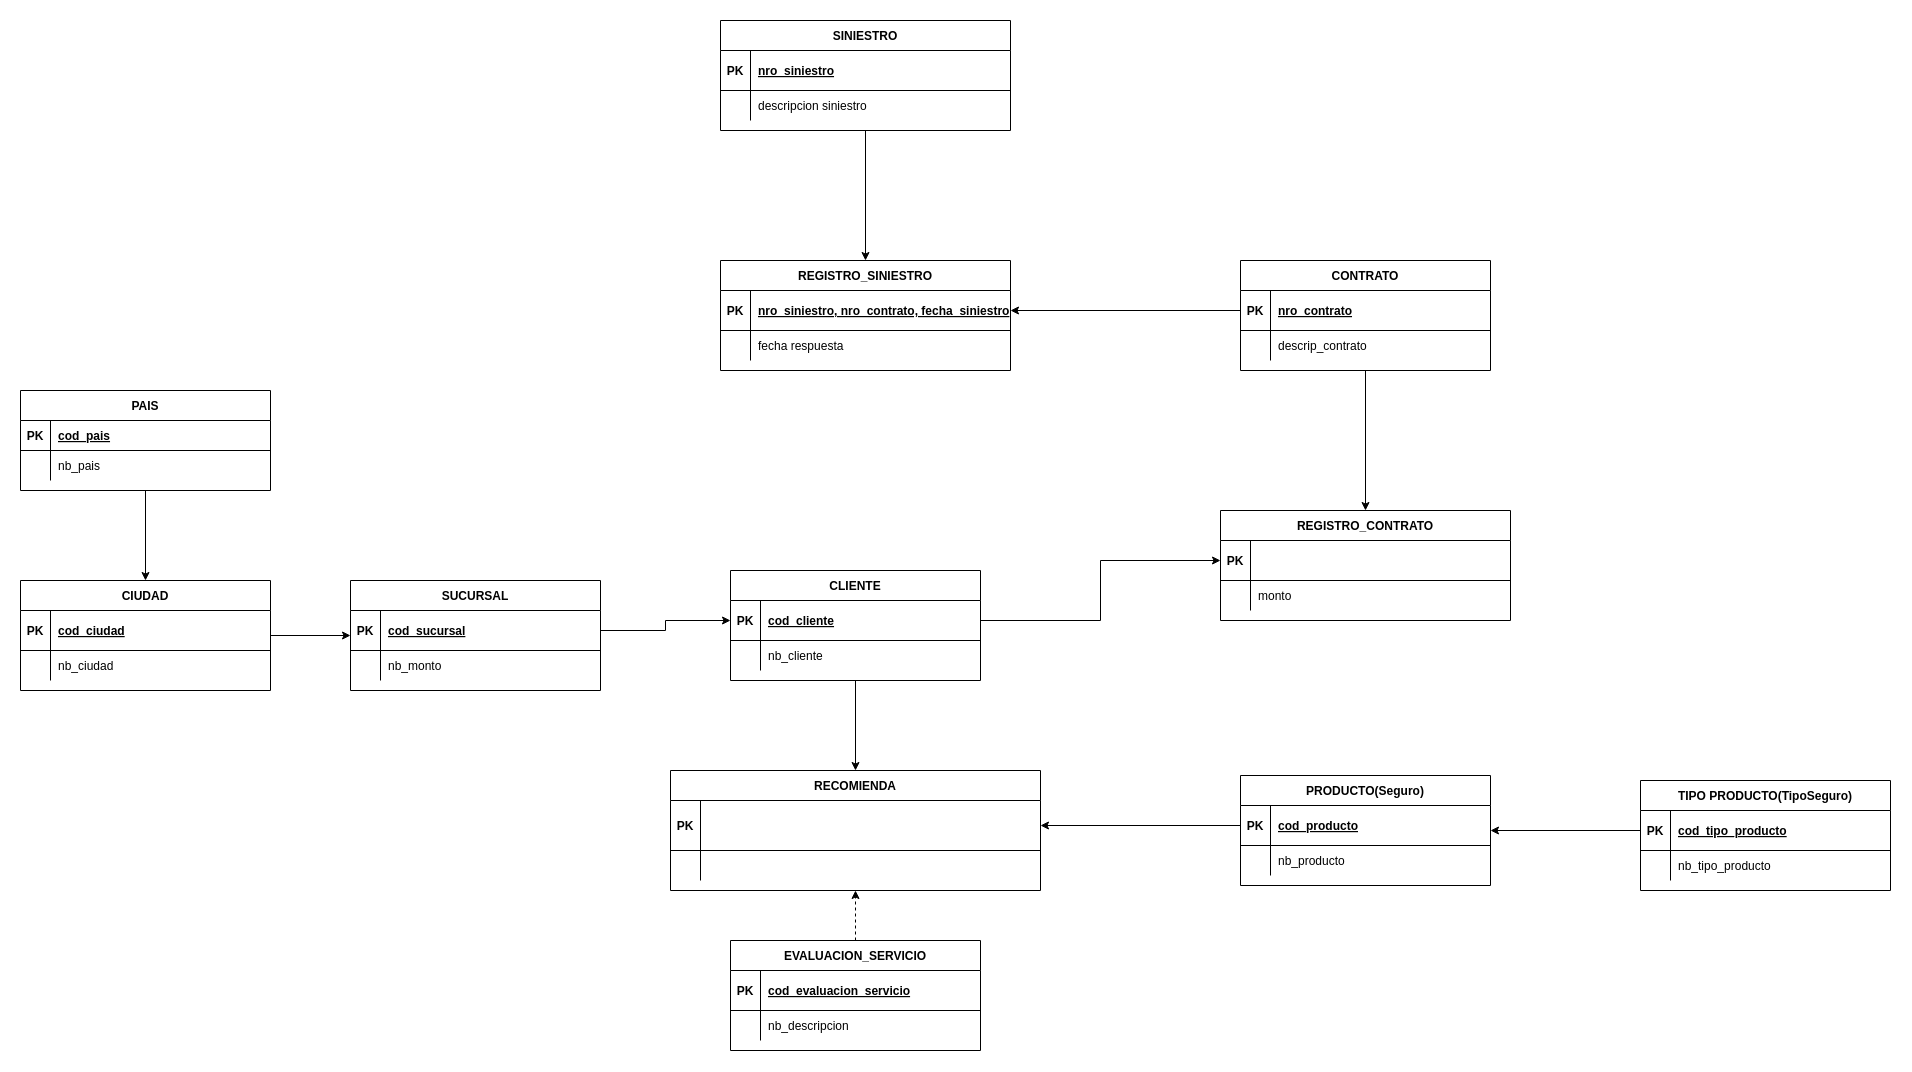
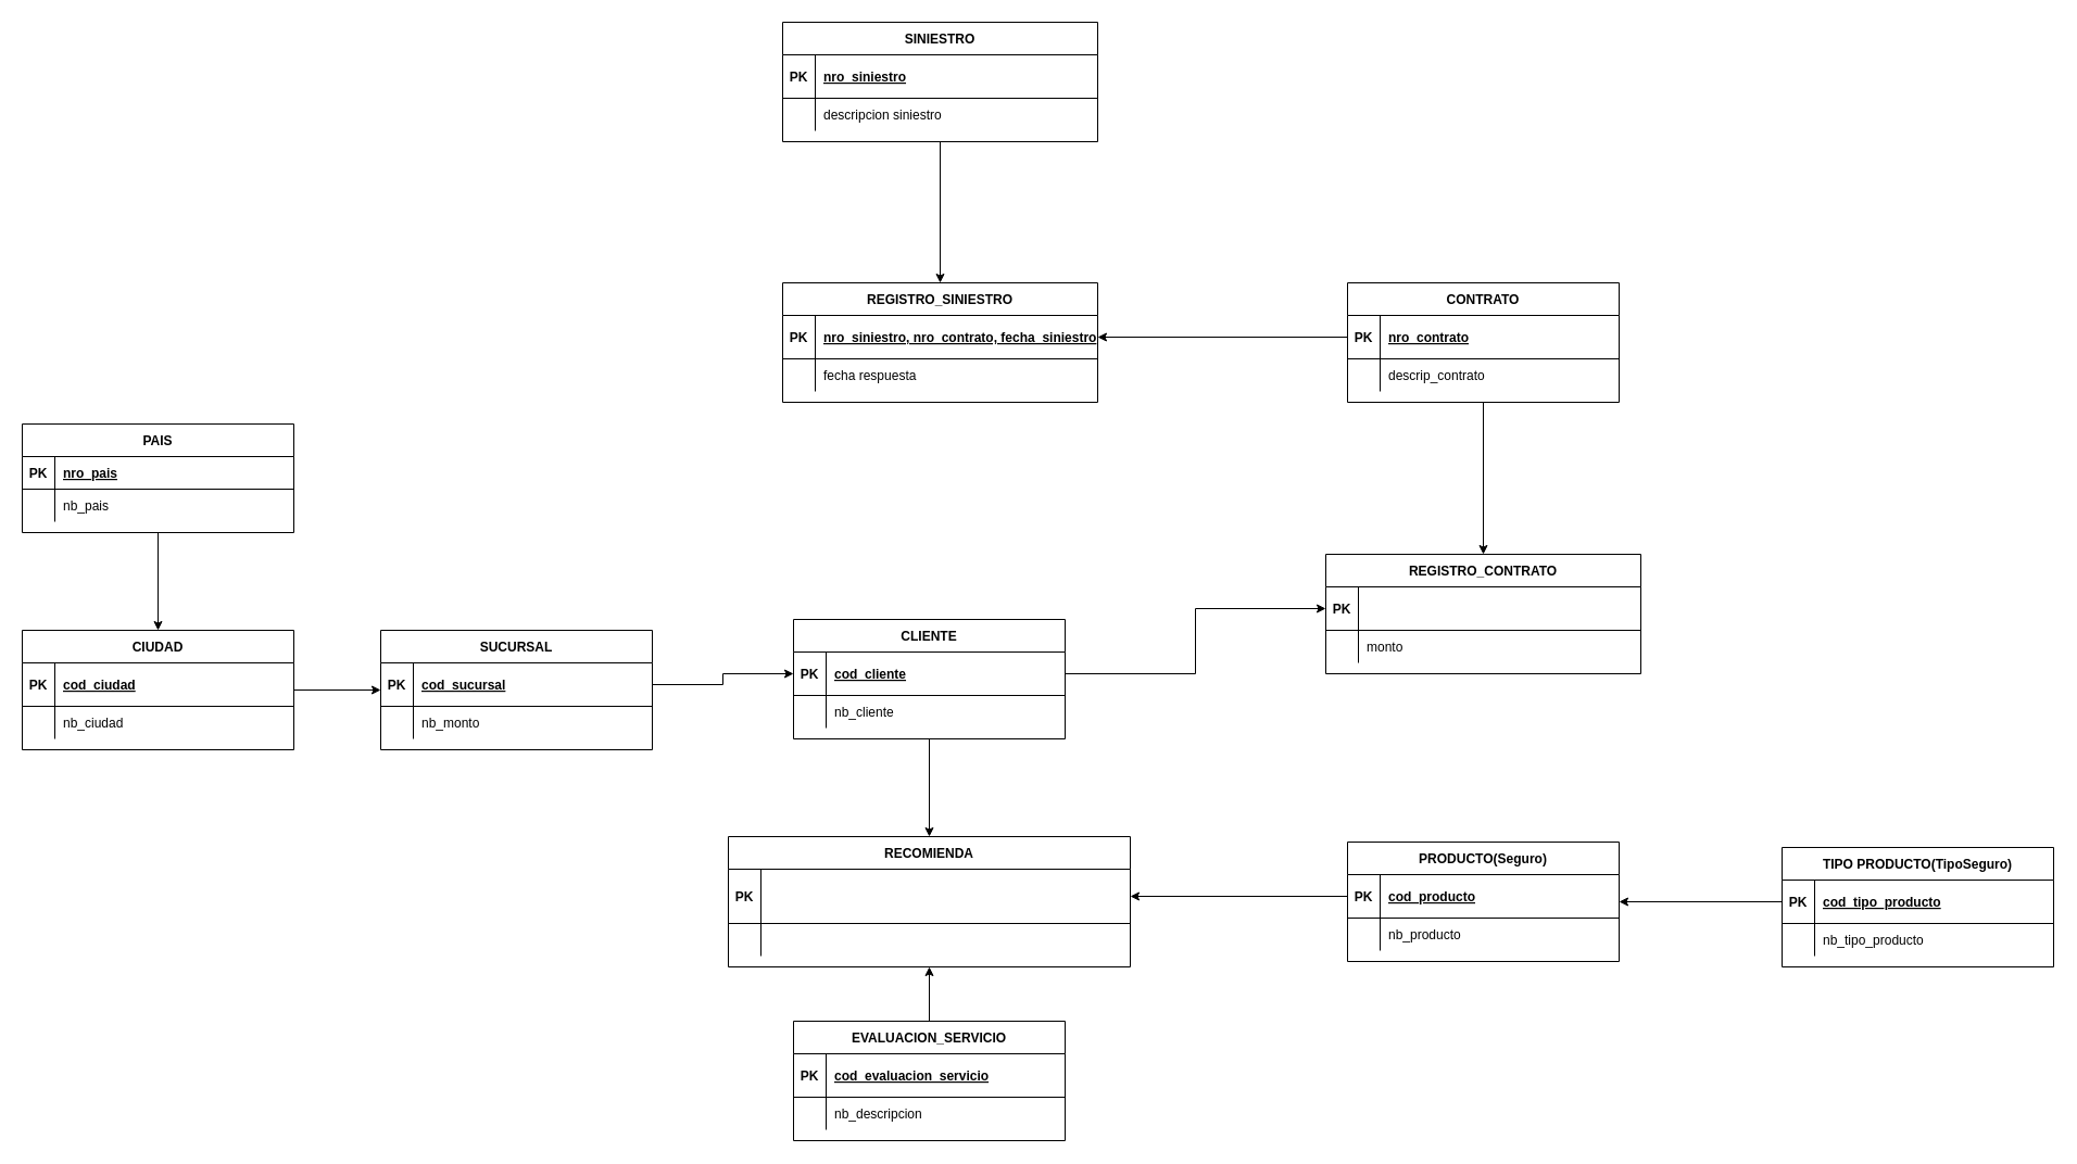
- <mxCell id="6" value="cod_pais" style="shape=partialRectangle;overflow=hidden;connectable=0;fillColor=none;top=0;left=0;bottom=0;right=0;align=left;spacingLeft=6;fontStyle=5;" vertex="1" parent="4"><mxGeometry x="30" width="220" height="30" as="geometry"><mxRectangle width="220" height="30" as="alternateBounds" /></mxGeometry></mxCell>
+ <mxCell id="6" value="nro_pais" style="shape=partialRectangle;overflow=hidden;connectable=0;fillColor=none;top=0;left=0;bottom=0;right=0;align=left;spacingLeft=6;fontStyle=5;" vertex="1" parent="4"><mxGeometry x="30" width="220" height="30" as="geometry"><mxRectangle width="220" height="30" as="alternateBounds" /></mxGeometry></mxCell>
- <mxCell id="47" style="edgeStyle=orthogonalEdgeStyle;rounded=0;orthogonalLoop=1;jettySize=auto;html=1;entryX=0.5;entryY=1;entryDx=0;entryDy=0;dashed=1;" edge="1" parent="1" source="48" target="55"><mxGeometry relative="1" as="geometry" /></mxCell>
+ <mxCell id="47" style="edgeStyle=orthogonalEdgeStyle;rounded=0;orthogonalLoop=1;jettySize=auto;html=1;entryX=0.5;entryY=1;entryDx=0;entryDy=0;" edge="1" parent="1" source="48" target="55"><mxGeometry relative="1" as="geometry" /></mxCell>
